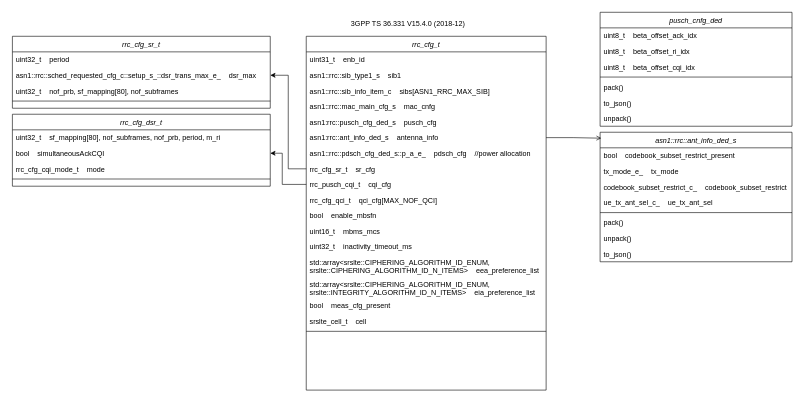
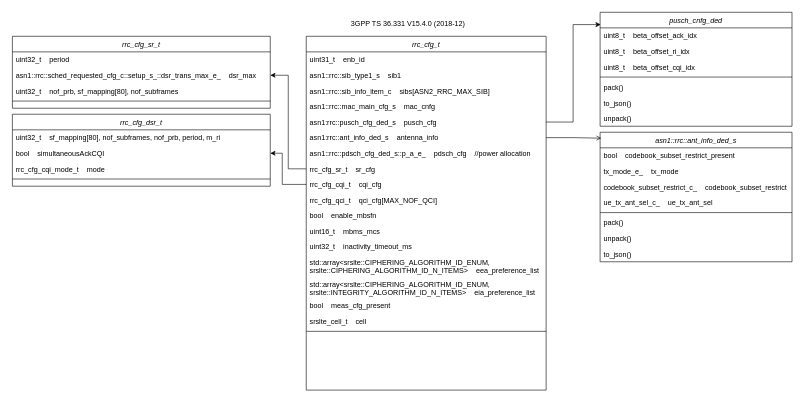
+ <mxCell id="40" style="edgeStyle=orthogonalEdgeStyle;rounded=0;orthogonalLoop=1;jettySize=auto;html=1;exitX=1;exitY=0.5;exitDx=0;exitDy=0;entryX=0.003;entryY=0.108;entryDx=0;entryDy=0;entryPerimeter=0;" edge="1" parent="1" source="7" target="32"><mxGeometry relative="1" as="geometry" /></mxCell>
- <mxCell id="5" value="asn1::rrc::sib_info_item_c    sibs[ASN1_RRC_MAX_SIB]" style="text;align=left;verticalAlign=top;spacingLeft=4;spacingRight=4;overflow=hidden;rotatable=0;points=[[0,0.5],[1,0.5]];portConstraint=eastwest;rounded=0;shadow=0;html=0;" parent="2" vertex="1"><mxGeometry y="78" width="400" height="26" as="geometry" /></mxCell>
+ <mxCell id="5" value="asn1::rrc::sib_info_item_c    sibs[ASN2_RRC_MAX_SIB]" style="text;align=left;verticalAlign=top;spacingLeft=4;spacingRight=4;overflow=hidden;rotatable=0;points=[[0,0.5],[1,0.5]];portConstraint=eastwest;rounded=0;shadow=0;html=0;" parent="2" vertex="1"><mxGeometry y="78" width="400" height="26" as="geometry" /></mxCell>
- <mxCell id="11" value="rrc_pusch_cqi_t    cqi_cfg" style="text;align=left;verticalAlign=top;spacingLeft=4;spacingRight=4;overflow=hidden;rotatable=0;points=[[0,0.5],[1,0.5]];portConstraint=eastwest;rounded=0;shadow=0;html=0;" vertex="1" parent="2"><mxGeometry y="234" width="400" height="26" as="geometry" /></mxCell>
+ <mxCell id="11" value="rrc_cfg_cqi_t    cqi_cfg" style="text;align=left;verticalAlign=top;spacingLeft=4;spacingRight=4;overflow=hidden;rotatable=0;points=[[0,0.5],[1,0.5]];portConstraint=eastwest;rounded=0;shadow=0;html=0;" vertex="1" parent="2"><mxGeometry y="234" width="400" height="26" as="geometry" /></mxCell>
